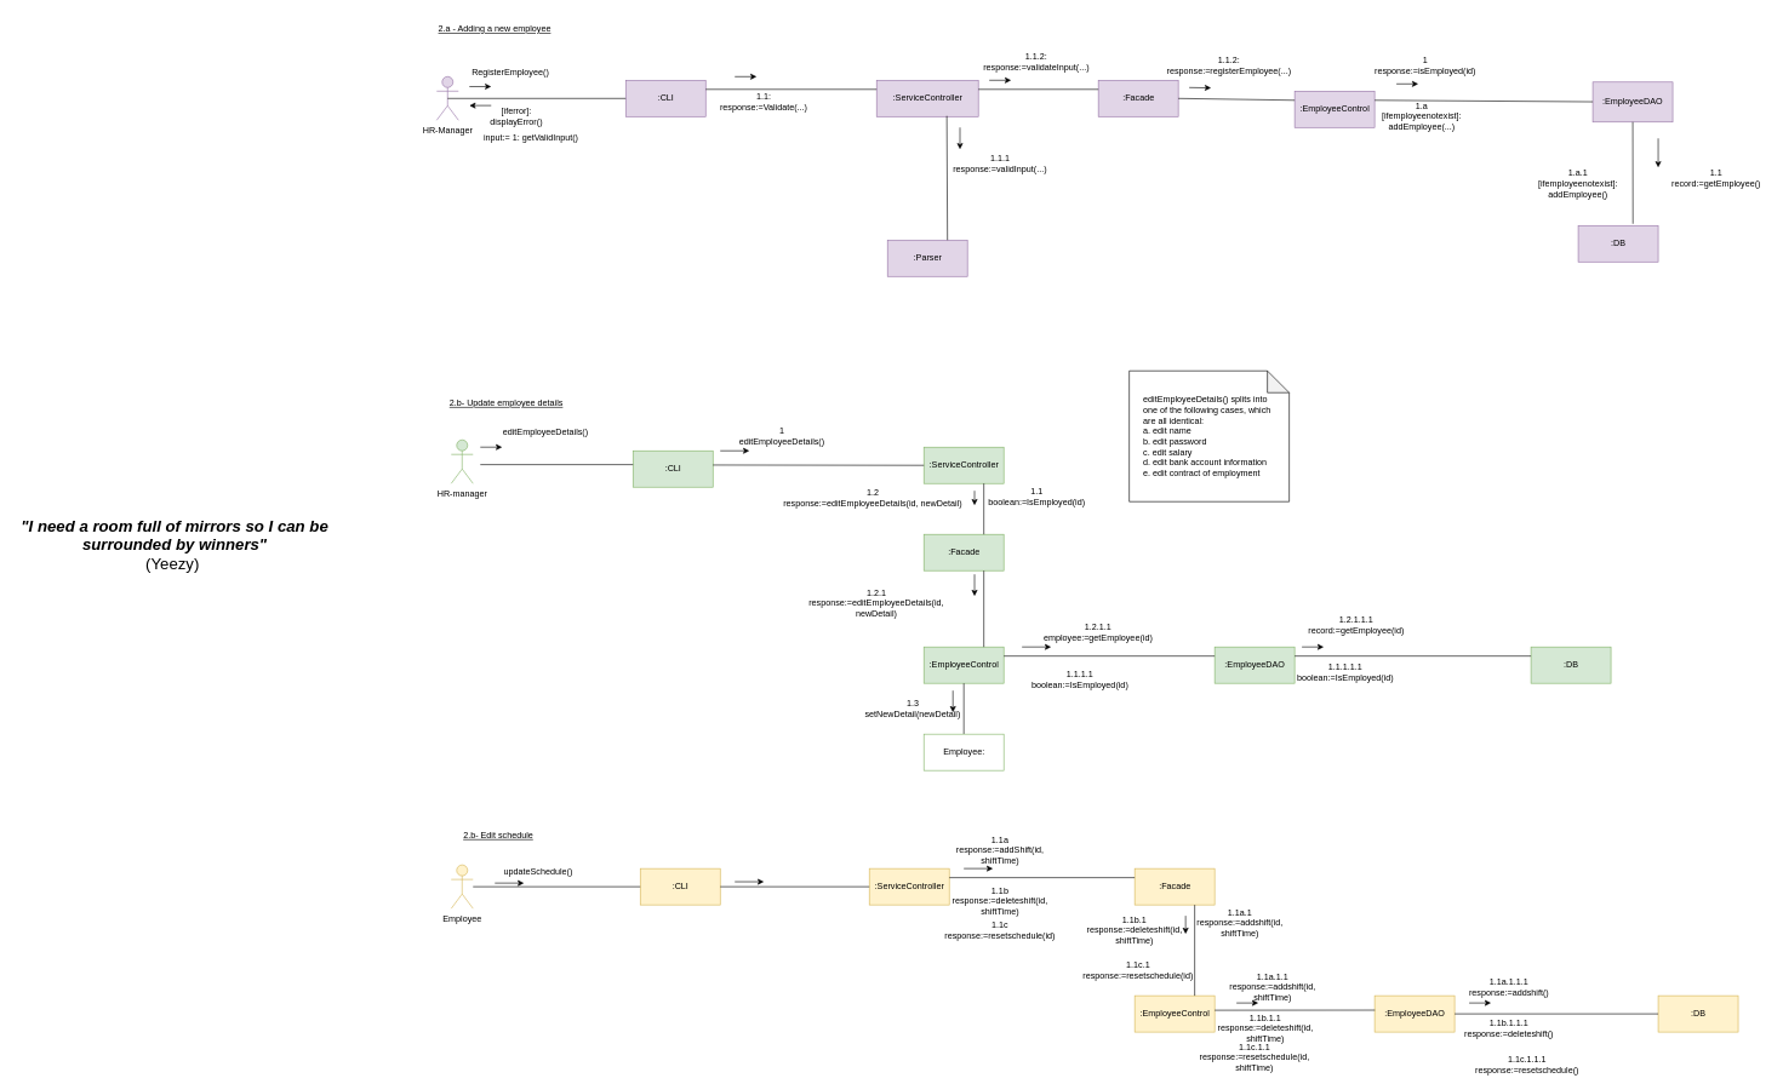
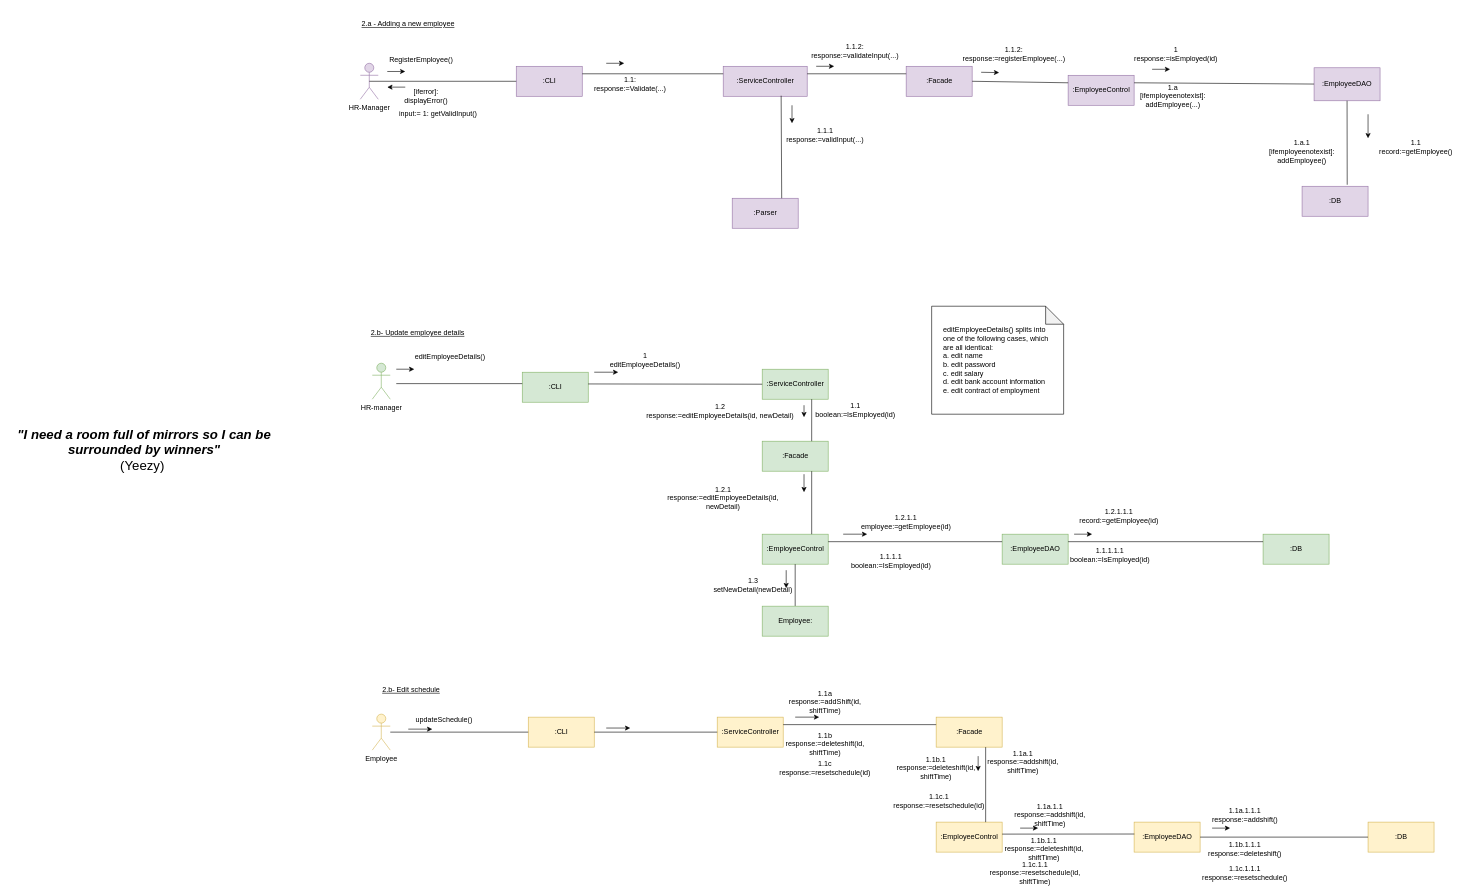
- <mxCell id="103" value="Employee:" style="html=1;fillColor=#ffffff;strokeColor=#82b366;" parent="1" vertex="1"><mxGeometry x="1270" y="1010" width="110" height="50" as="geometry" /></mxCell>
+ <mxCell id="103" value="Employee:" style="html=1;fillColor=#d5e8d4;strokeColor=#82b366;" parent="1" vertex="1"><mxGeometry x="1270" y="1010" width="110" height="50" as="geometry" /></mxCell>
- <mxCell id="97" value="1.1c.1.1.1&lt;br&gt;response:=resetschedule()" style="text;html=1;align=center;verticalAlign=middle;whiteSpace=wrap;rounded=0;" parent="1" vertex="1"><mxGeometry x="2005" y="1450" width="190" height="30" as="geometry" /></mxCell>
+ <mxCell id="97" value="1.1c.1.1.1&lt;br&gt;response:=resetschedule()" style="text;html=1;align=center;verticalAlign=middle;whiteSpace=wrap;rounded=0;" parent="1" vertex="1"><mxGeometry x="1980" y="1440" width="190" height="30" as="geometry" /></mxCell>
